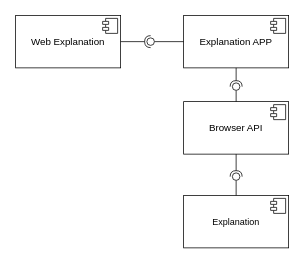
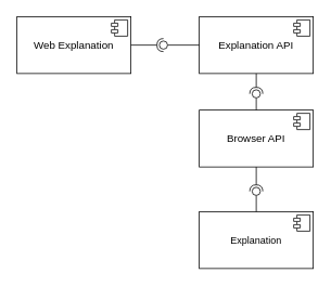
- <mxCell id="2" value="&lt;p style=&quot;margin: 0px ; margin-top: 6px ; text-align: center&quot;&gt;&lt;font style=&quot;font-size: 13px&quot;&gt;&lt;br&gt;&lt;/font&gt;&lt;/p&gt;&lt;p style=&quot;margin: 0px ; margin-top: 6px ; text-align: center&quot;&gt;&lt;font style=&quot;font-size: 13px&quot;&gt;Explanation APP&lt;/font&gt;&lt;/p&gt;" style="align=left;overflow=fill;html=1;" parent="1" vertex="1"><mxGeometry x="244" y="20" width="140" height="70" as="geometry" /></mxCell>
+ <mxCell id="2" value="&lt;p style=&quot;margin: 0px ; margin-top: 6px ; text-align: center&quot;&gt;&lt;font style=&quot;font-size: 13px&quot;&gt;&lt;br&gt;&lt;/font&gt;&lt;/p&gt;&lt;p style=&quot;margin: 0px ; margin-top: 6px ; text-align: center&quot;&gt;&lt;font style=&quot;font-size: 13px&quot;&gt;Explanation API&lt;/font&gt;&lt;/p&gt;" style="align=left;overflow=fill;html=1;" parent="1" vertex="1"><mxGeometry x="244" y="20" width="140" height="70" as="geometry" /></mxCell>
